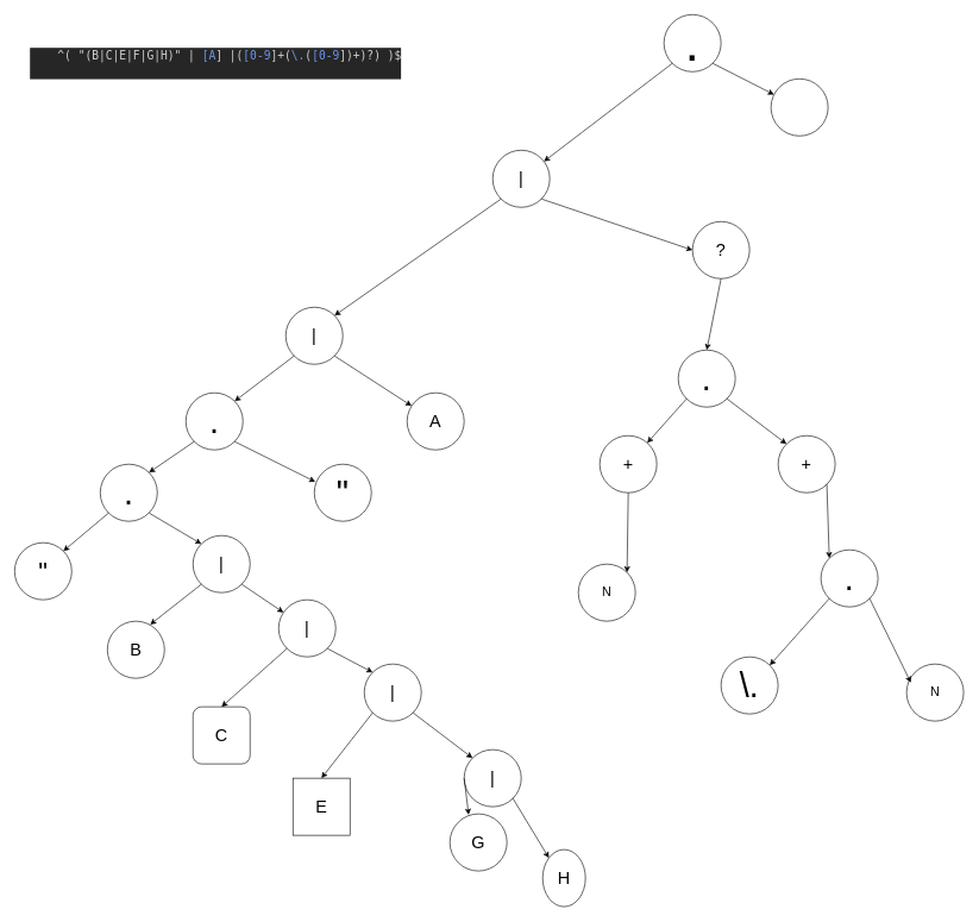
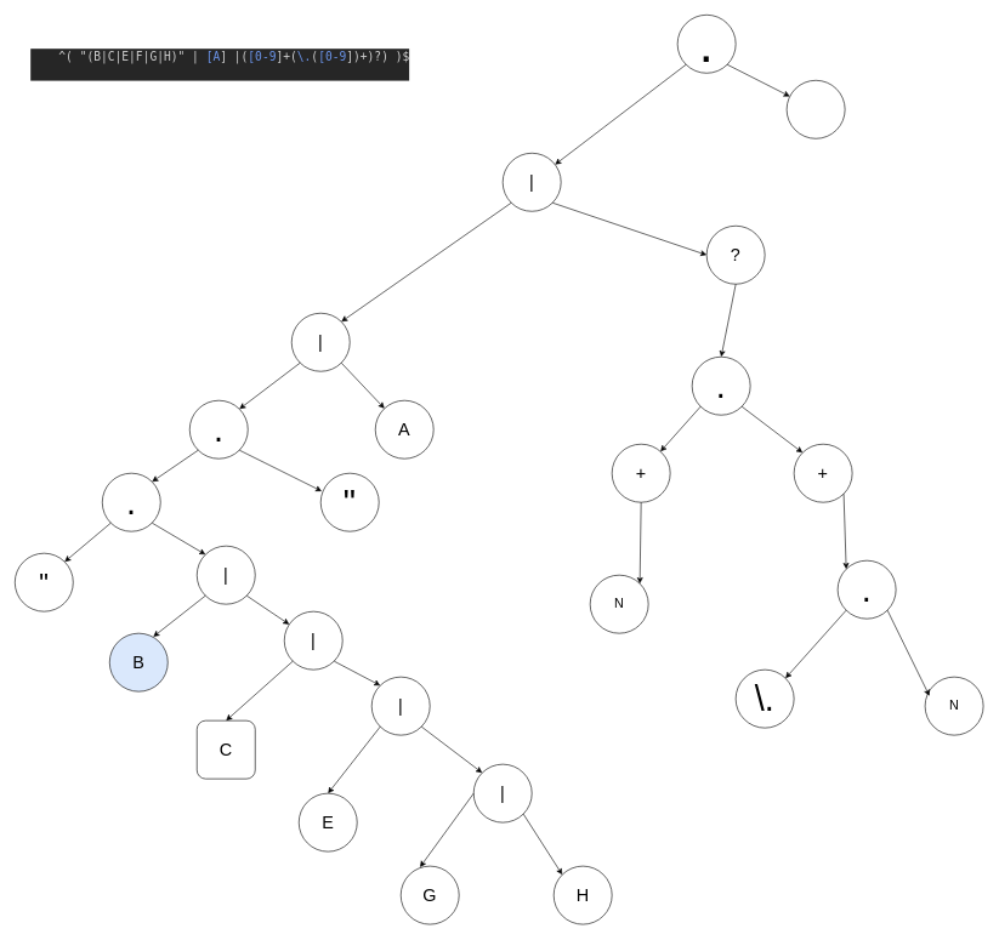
- <mxCell id="10" value="&lt;font style=&quot;font-size: 24px;&quot;&gt;A&lt;/font&gt;" style="ellipse;whiteSpace=wrap;html=1;aspect=fixed;" vertex="1" parent="1"><mxGeometry x="570" y="550" width="80" height="80" as="geometry" /></mxCell>
+ <mxCell id="10" value="&lt;font style=&quot;font-size: 24px;&quot;&gt;A&lt;/font&gt;" style="ellipse;whiteSpace=wrap;html=1;aspect=fixed;" vertex="1" parent="1"><mxGeometry x="515" y="550" width="80" height="80" as="geometry" /></mxCell>
- <mxCell id="19" value="&lt;font style=&quot;font-size: 24px;&quot;&gt;B&lt;/font&gt;" style="ellipse;whiteSpace=wrap;html=1;aspect=fixed;" vertex="1" parent="1"><mxGeometry x="150" y="870" width="80" height="80" as="geometry" /></mxCell>
+ <mxCell id="19" value="&lt;font style=&quot;font-size: 24px;&quot;&gt;B&lt;/font&gt;" style="ellipse;whiteSpace=wrap;html=1;aspect=fixed;fillColor=#dae8fc;" vertex="1" parent="1"><mxGeometry x="150" y="870" width="80" height="80" as="geometry" /></mxCell>
- <mxCell id="21" value="&lt;font style=&quot;font-size: 24px;&quot;&gt;E&lt;/font&gt;" style="whiteSpace=wrap;html=1;aspect=fixed;rounded=0;" vertex="1" parent="1"><mxGeometry x="410" y="1090" width="80" height="80" as="geometry" /></mxCell>
+ <mxCell id="21" value="&lt;font style=&quot;font-size: 24px;&quot;&gt;E&lt;/font&gt;" style="ellipse;whiteSpace=wrap;html=1;aspect=fixed;" vertex="1" parent="1"><mxGeometry x="410" y="1090" width="80" height="80" as="geometry" /></mxCell>
- <mxCell id="22" value="&lt;font style=&quot;font-size: 24px;&quot;&gt;G&lt;/font&gt;" style="ellipse;whiteSpace=wrap;html=1;aspect=fixed;" vertex="1" parent="1"><mxGeometry x="630" y="1140" width="80" height="80" as="geometry" /></mxCell>
+ <mxCell id="22" value="&lt;font style=&quot;font-size: 24px;&quot;&gt;G&lt;/font&gt;" style="ellipse;whiteSpace=wrap;html=1;aspect=fixed;" vertex="1" parent="1"><mxGeometry x="550" y="1190" width="80" height="80" as="geometry" /></mxCell>
- <mxCell id="23" value="&lt;font style=&quot;font-size: 24px;&quot;&gt;H&lt;/font&gt;" style="ellipse;whiteSpace=wrap;html=1;aspect=fixed;" vertex="1" parent="1"><mxGeometry x="760" y="1190" width="60" height="80" as="geometry" /></mxCell>
+ <mxCell id="23" value="&lt;font style=&quot;font-size: 24px;&quot;&gt;H&lt;/font&gt;" style="ellipse;whiteSpace=wrap;html=1;aspect=fixed;" vertex="1" parent="1"><mxGeometry x="760" y="1190" width="80" height="80" as="geometry" /></mxCell>
